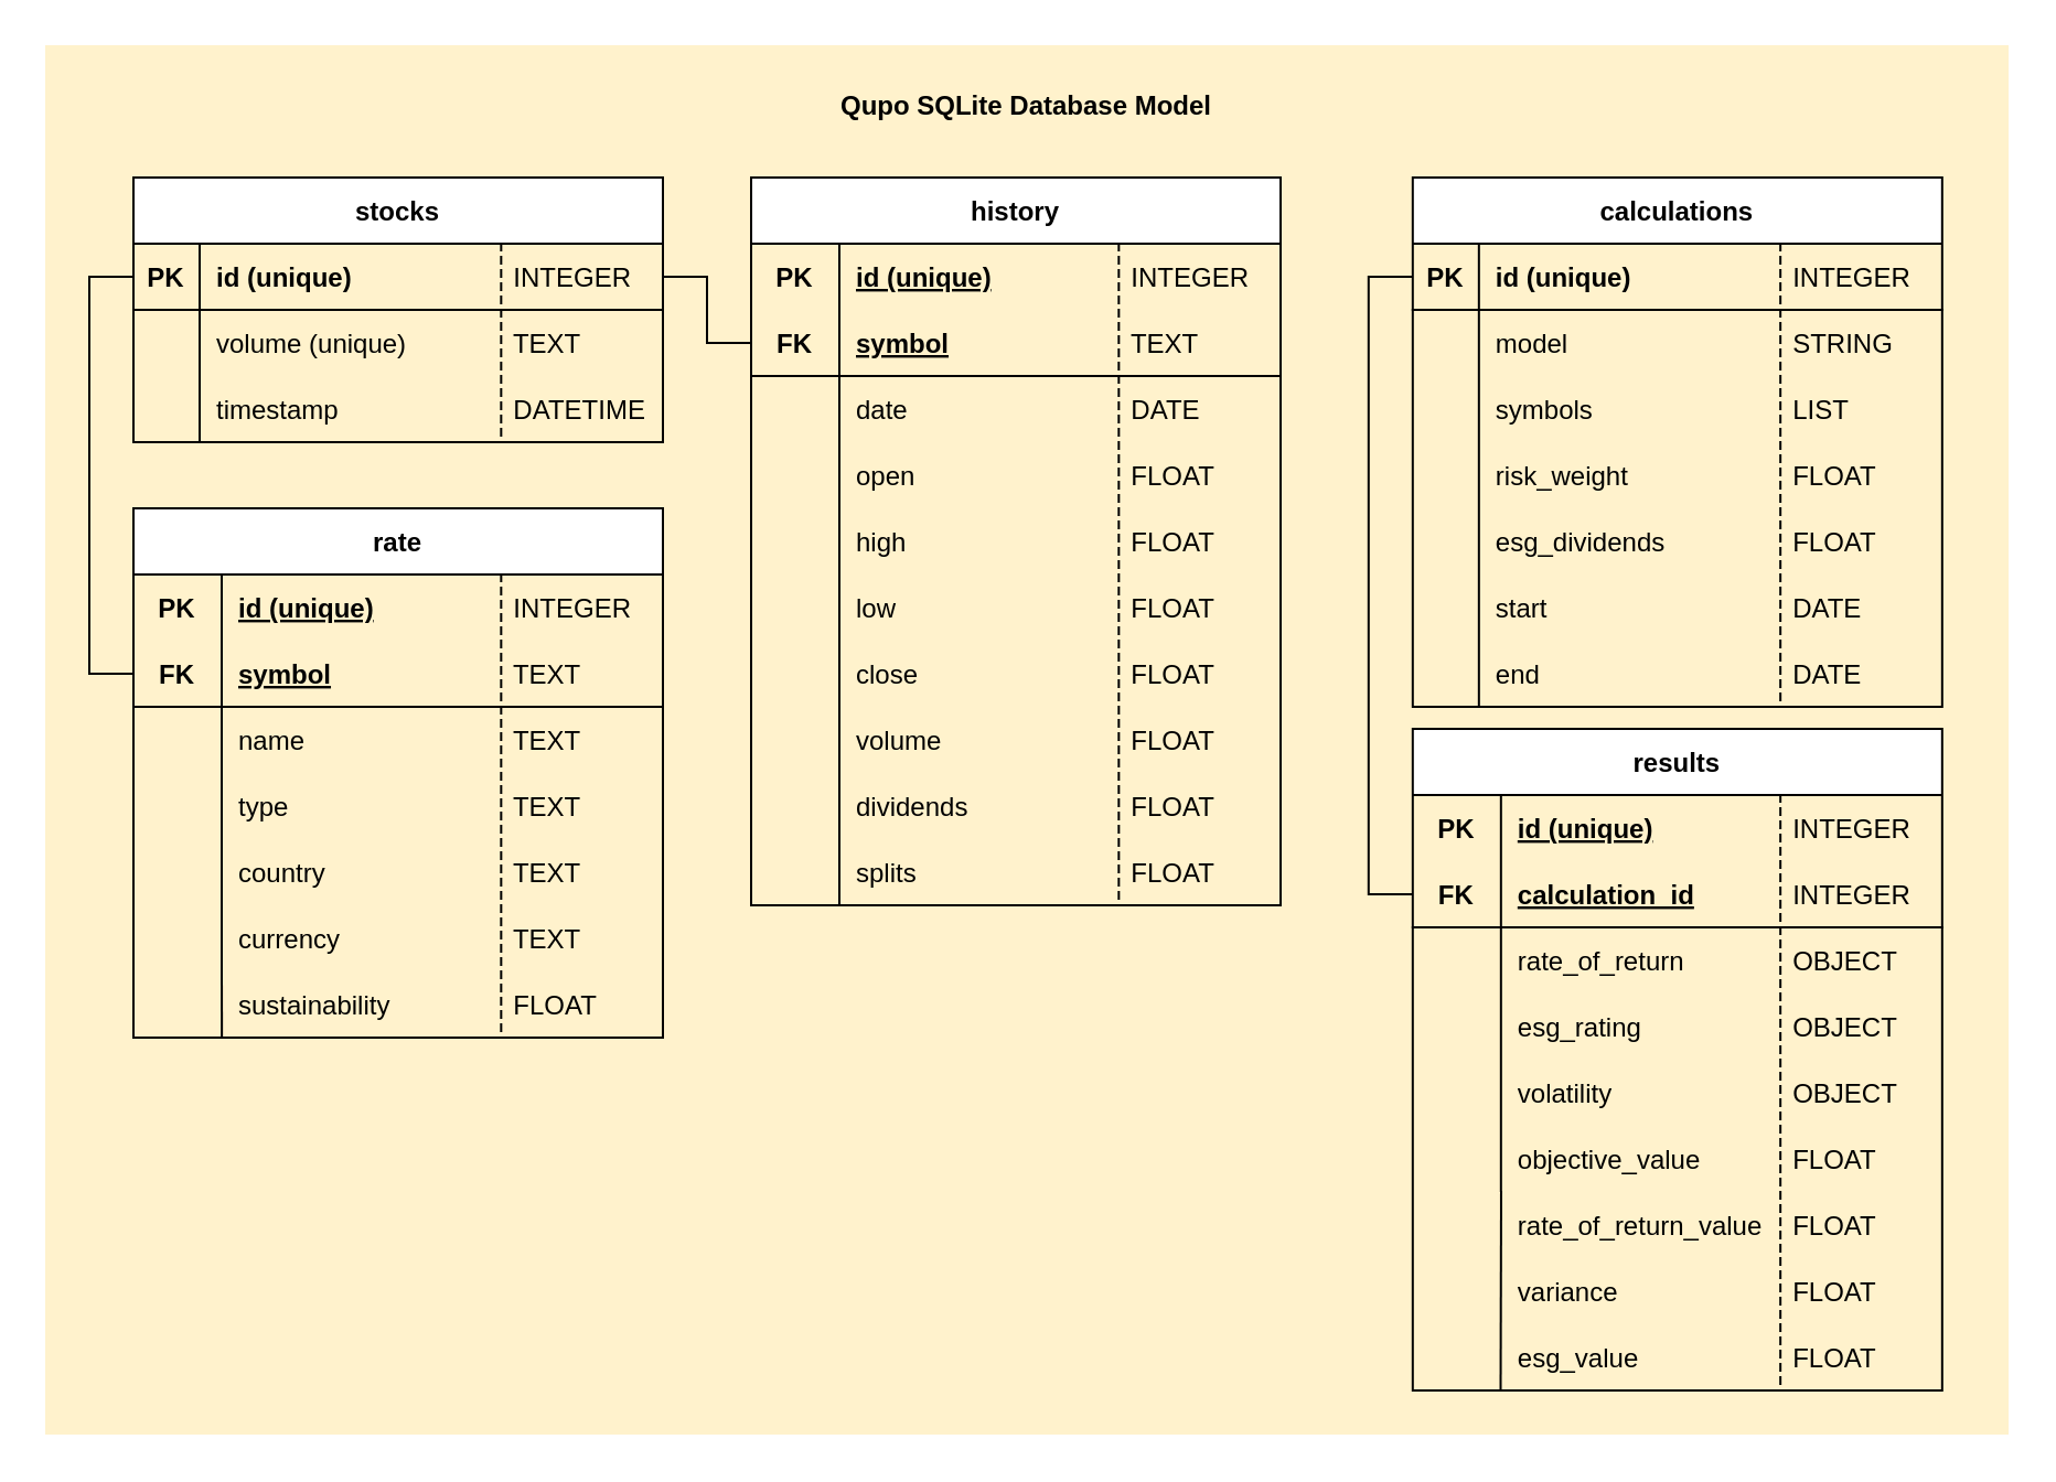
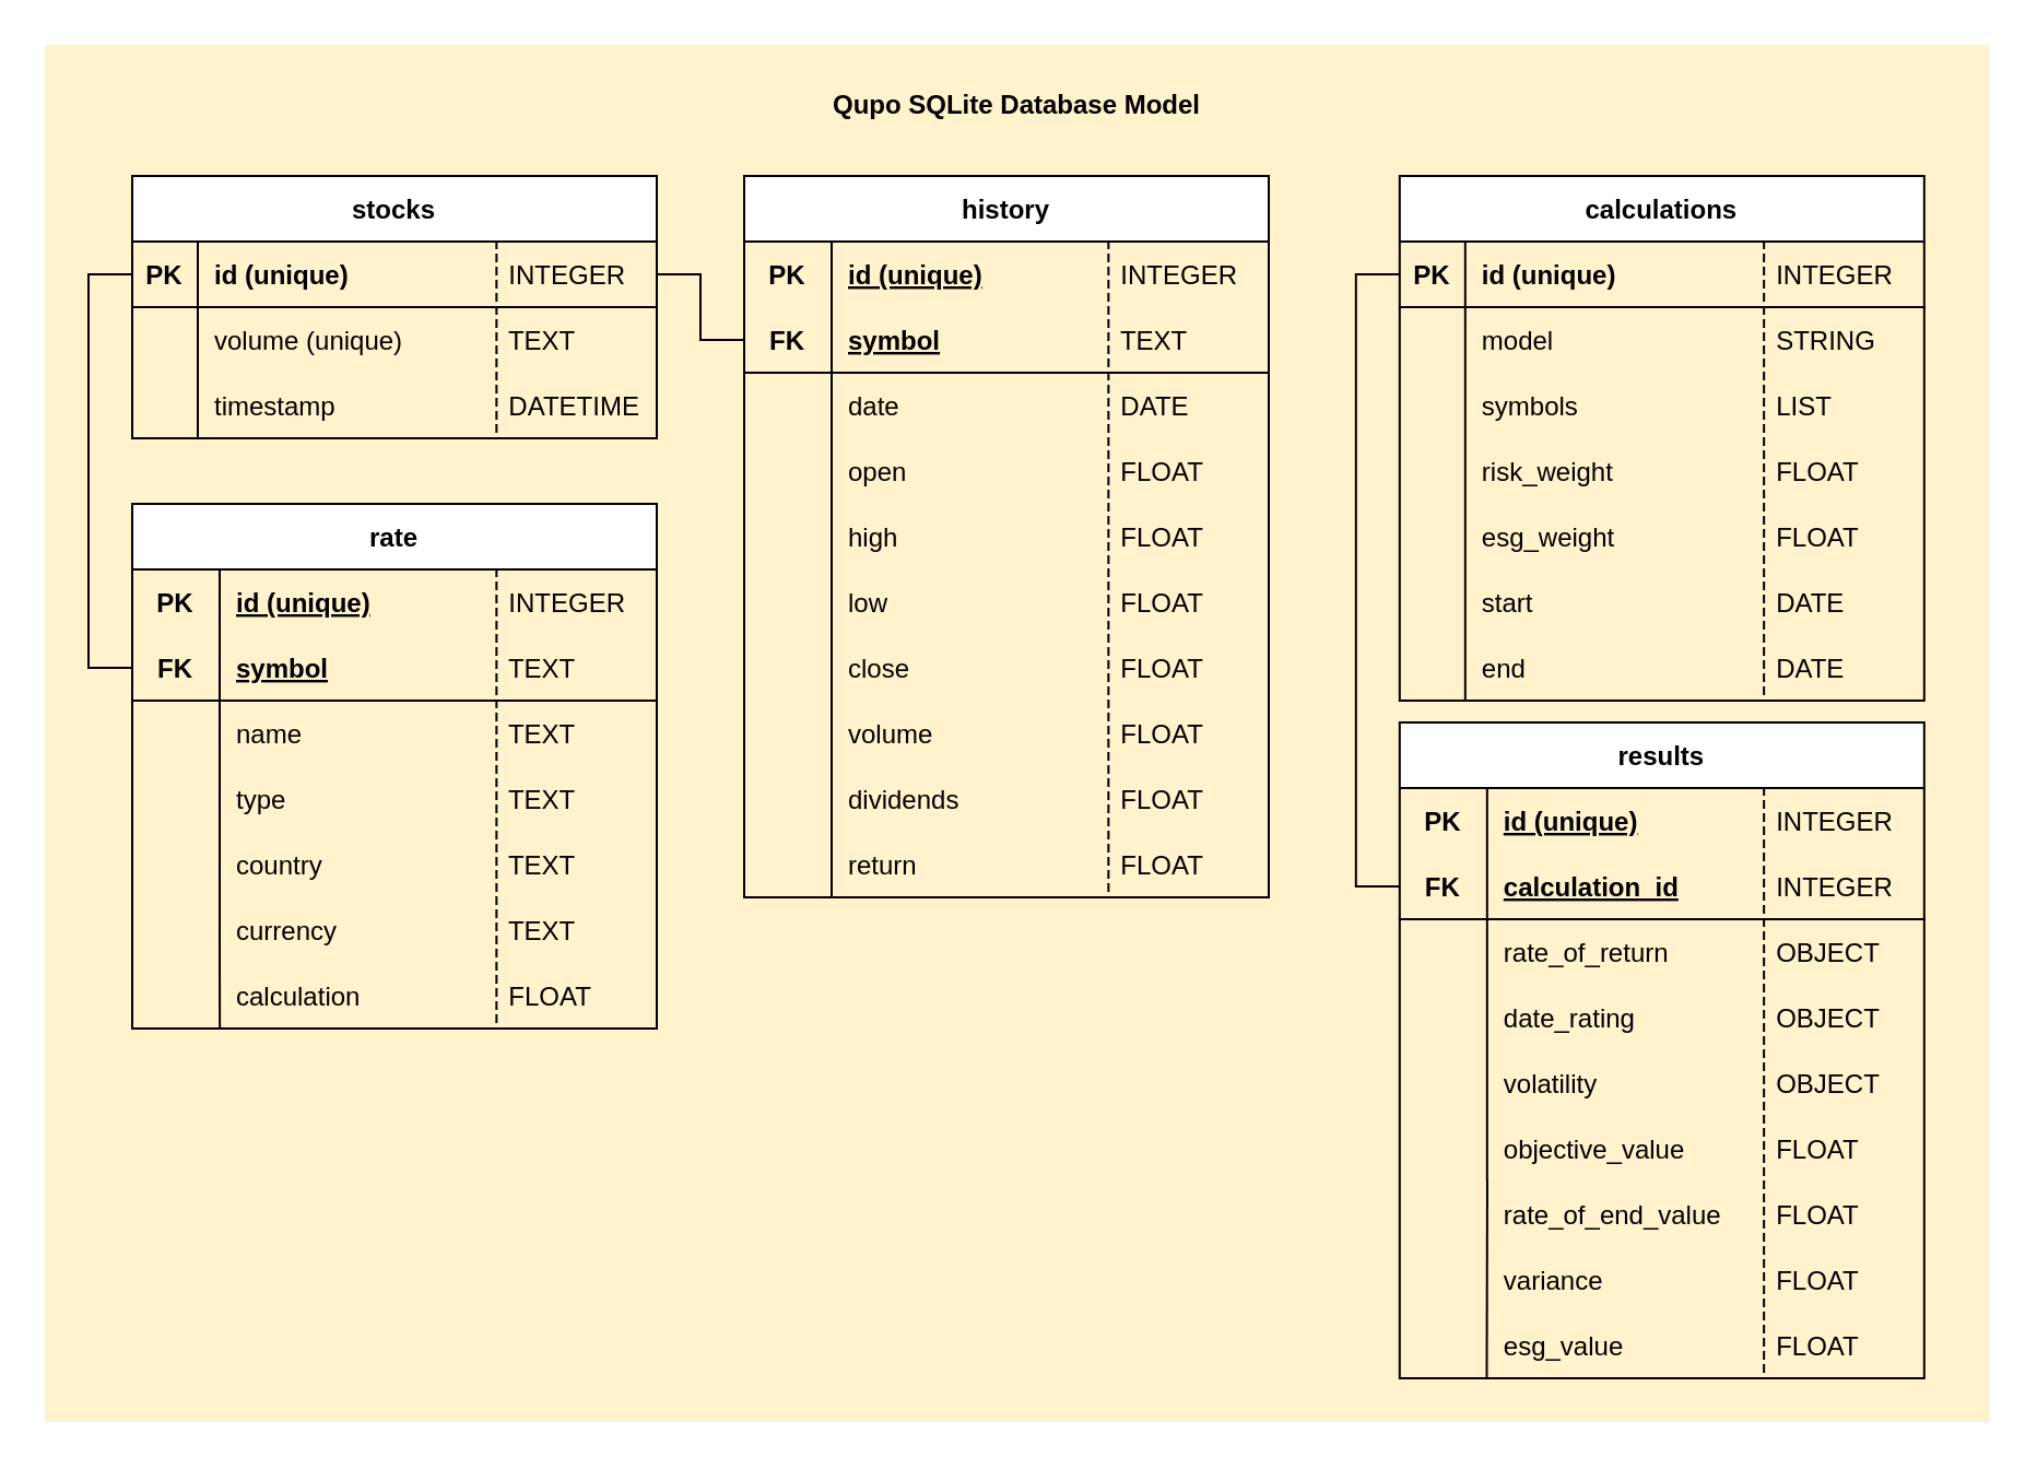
- <mxCell id="80" value="esg_dividends" style="shape=partialRectangle;connectable=0;fillColor=none;top=0;left=0;bottom=0;right=0;align=left;spacingLeft=6;overflow=hidden;" vertex="1" parent="79"><mxGeometry x="30" width="210" height="30" as="geometry"><mxRectangle width="210" height="30" as="alternateBounds" /></mxGeometry></mxCell>
+ <mxCell id="80" value="esg_weight" style="shape=partialRectangle;connectable=0;fillColor=none;top=0;left=0;bottom=0;right=0;align=left;spacingLeft=6;overflow=hidden;" vertex="1" parent="79"><mxGeometry x="30" width="210" height="30" as="geometry"><mxRectangle width="210" height="30" as="alternateBounds" /></mxGeometry></mxCell>
- <mxCell id="173" value="splits" style="shape=partialRectangle;connectable=0;fillColor=none;top=0;left=0;bottom=0;right=0;align=left;spacingLeft=6;overflow=hidden;" vertex="1" parent="171"><mxGeometry x="40" width="200" height="30" as="geometry"><mxRectangle width="200" height="30" as="alternateBounds" /></mxGeometry></mxCell>
+ <mxCell id="173" value="return" style="shape=partialRectangle;connectable=0;fillColor=none;top=0;left=0;bottom=0;right=0;align=left;spacingLeft=6;overflow=hidden;" vertex="1" parent="171"><mxGeometry x="40" width="200" height="30" as="geometry"><mxRectangle width="200" height="30" as="alternateBounds" /></mxGeometry></mxCell>
- <mxCell id="137" value="sustainability" style="shape=partialRectangle;connectable=0;fillColor=none;top=0;left=0;bottom=0;right=0;align=left;spacingLeft=6;overflow=hidden;" vertex="1" parent="135"><mxGeometry x="40" width="200" height="30" as="geometry"><mxRectangle width="200" height="30" as="alternateBounds" /></mxGeometry></mxCell>
+ <mxCell id="137" value="calculation" style="shape=partialRectangle;connectable=0;fillColor=none;top=0;left=0;bottom=0;right=0;align=left;spacingLeft=6;overflow=hidden;" vertex="1" parent="135"><mxGeometry x="40" width="200" height="30" as="geometry"><mxRectangle width="200" height="30" as="alternateBounds" /></mxGeometry></mxCell>
- <mxCell id="16" value="esg_rating" style="shape=partialRectangle;connectable=0;fillColor=none;top=0;left=0;bottom=0;right=0;align=left;spacingLeft=6;overflow=hidden;" vertex="1" parent="14"><mxGeometry x="40" width="200" height="30" as="geometry"><mxRectangle width="200" height="30" as="alternateBounds" /></mxGeometry></mxCell>
+ <mxCell id="16" value="date_rating" style="shape=partialRectangle;connectable=0;fillColor=none;top=0;left=0;bottom=0;right=0;align=left;spacingLeft=6;overflow=hidden;" vertex="1" parent="14"><mxGeometry x="40" width="200" height="30" as="geometry"><mxRectangle width="200" height="30" as="alternateBounds" /></mxGeometry></mxCell>
- <mxCell id="69" value="rate_of_return_value" style="shape=partialRectangle;connectable=0;fillColor=none;top=0;left=0;bottom=0;right=0;align=left;spacingLeft=6;overflow=hidden;" vertex="1" parent="67"><mxGeometry x="40" width="130" height="30" as="geometry"><mxRectangle width="200" height="30" as="alternateBounds" /></mxGeometry></mxCell>
+ <mxCell id="69" value="rate_of_end_value" style="shape=partialRectangle;connectable=0;fillColor=none;top=0;left=0;bottom=0;right=0;align=left;spacingLeft=6;overflow=hidden;" vertex="1" parent="67"><mxGeometry x="40" width="130" height="30" as="geometry"><mxRectangle width="200" height="30" as="alternateBounds" /></mxGeometry></mxCell>
